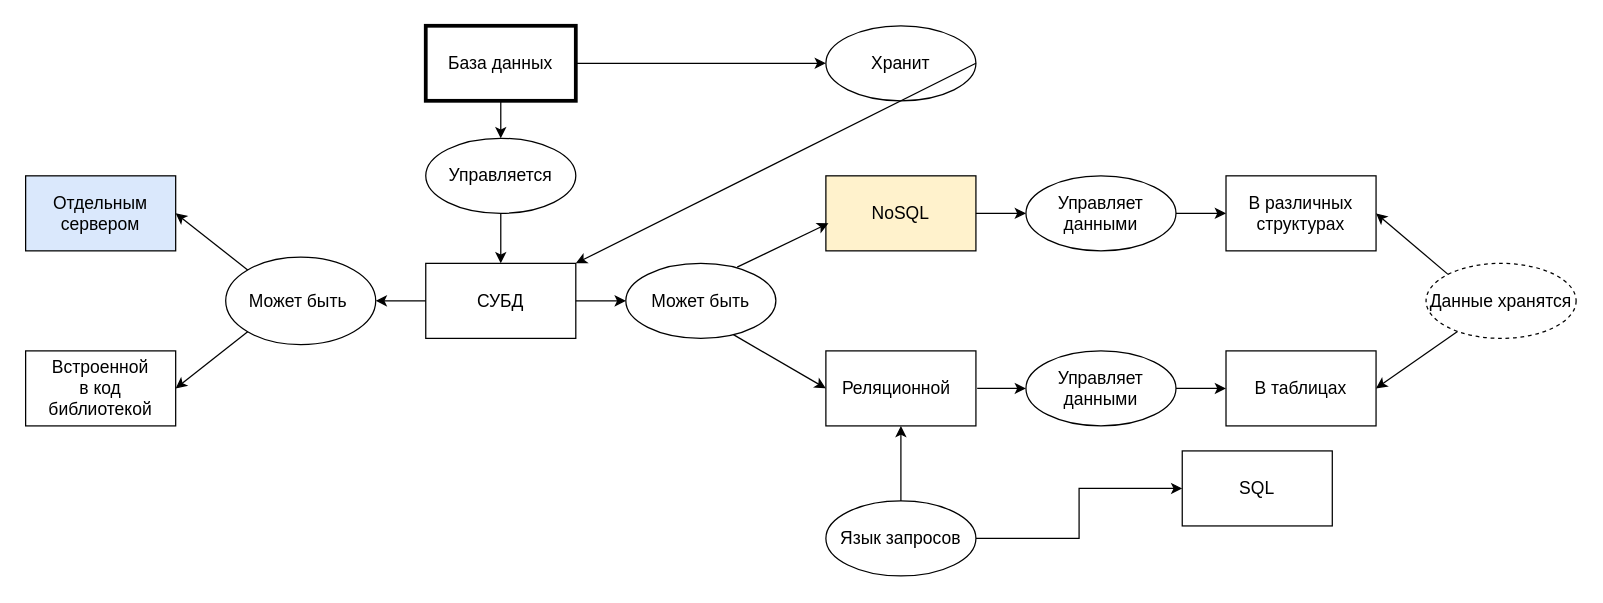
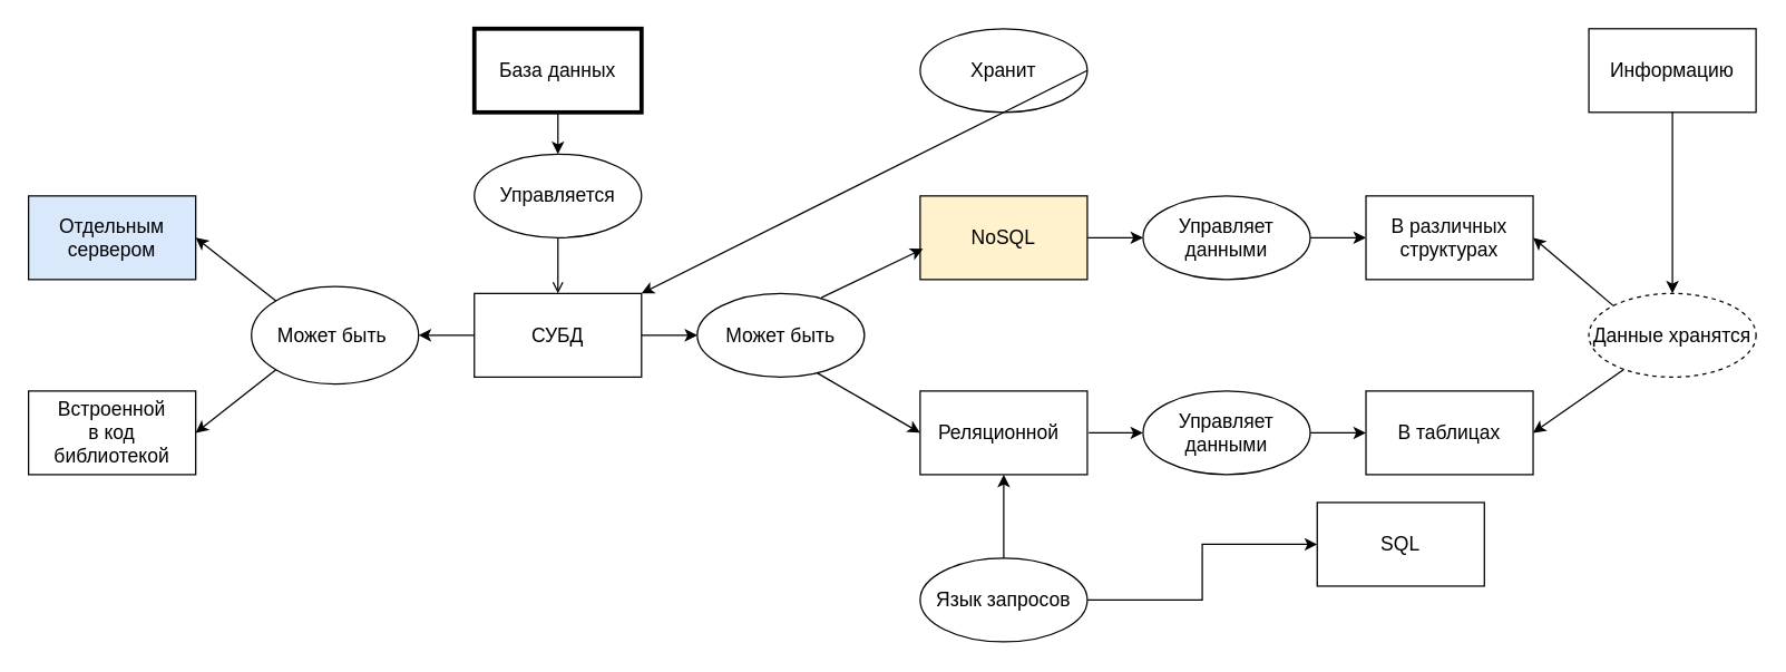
- <mxCell id="4" value="" style="endArrow=classic;html=1;rounded=0;exitX=1;exitY=0.5;exitDx=0;exitDy=0;strokeWidth=1;entryX=0;entryY=0.5;entryDx=0;entryDy=0;" parent="1" source="2" target="3" edge="1"><mxGeometry width="50" height="50" relative="1" as="geometry"><mxPoint x="660" y="280" as="sourcePoint" /><mxPoint x="610.27" y="47.156" as="targetPoint" /></mxGeometry></mxCell>
+ <mxCell id="5" value="&lt;font style=&quot;font-size: 14px;&quot;&gt;Информацию&lt;/font&gt;" style="rounded=0;whiteSpace=wrap;html=1;strokeWidth=1;" parent="1" vertex="1"><mxGeometry x="1140" y="20" width="120" height="60" as="geometry" /></mxCell>
+ <mxCell id="37" value="" style="endArrow=classic;html=1;rounded=0;exitX=0.5;exitY=1;exitDx=0;exitDy=0;entryX=0.5;entryY=0;entryDx=0;entryDy=0;" parent="1" source="5" target="7" edge="1"><mxGeometry width="50" height="50" relative="1" as="geometry"><mxPoint x="440" y="440" as="sourcePoint" /><mxPoint x="490" y="390" as="targetPoint" /></mxGeometry></mxCell>
- <mxCell id="10" value="" style="endArrow=classic;html=1;rounded=0;exitX=0.5;exitY=1;exitDx=0;exitDy=0;entryX=0.5;entryY=0;entryDx=0;entryDy=0;strokeWidth=1;" parent="1" source="8" target="9" edge="1"><mxGeometry width="50" height="50" relative="1" as="geometry"><mxPoint x="660" y="280" as="sourcePoint" /><mxPoint x="710" y="230" as="targetPoint" /></mxGeometry></mxCell>
+ <mxCell id="10" value="" style="endArrow=open;html=1;rounded=0;exitX=0.5;exitY=1;exitDx=0;exitDy=0;entryX=0.5;entryY=0;entryDx=0;entryDy=0;strokeWidth=1;" parent="1" source="8" target="9" edge="1"><mxGeometry width="50" height="50" relative="1" as="geometry"><mxPoint x="660" y="280" as="sourcePoint" /><mxPoint x="710" y="230" as="targetPoint" /></mxGeometry></mxCell>
